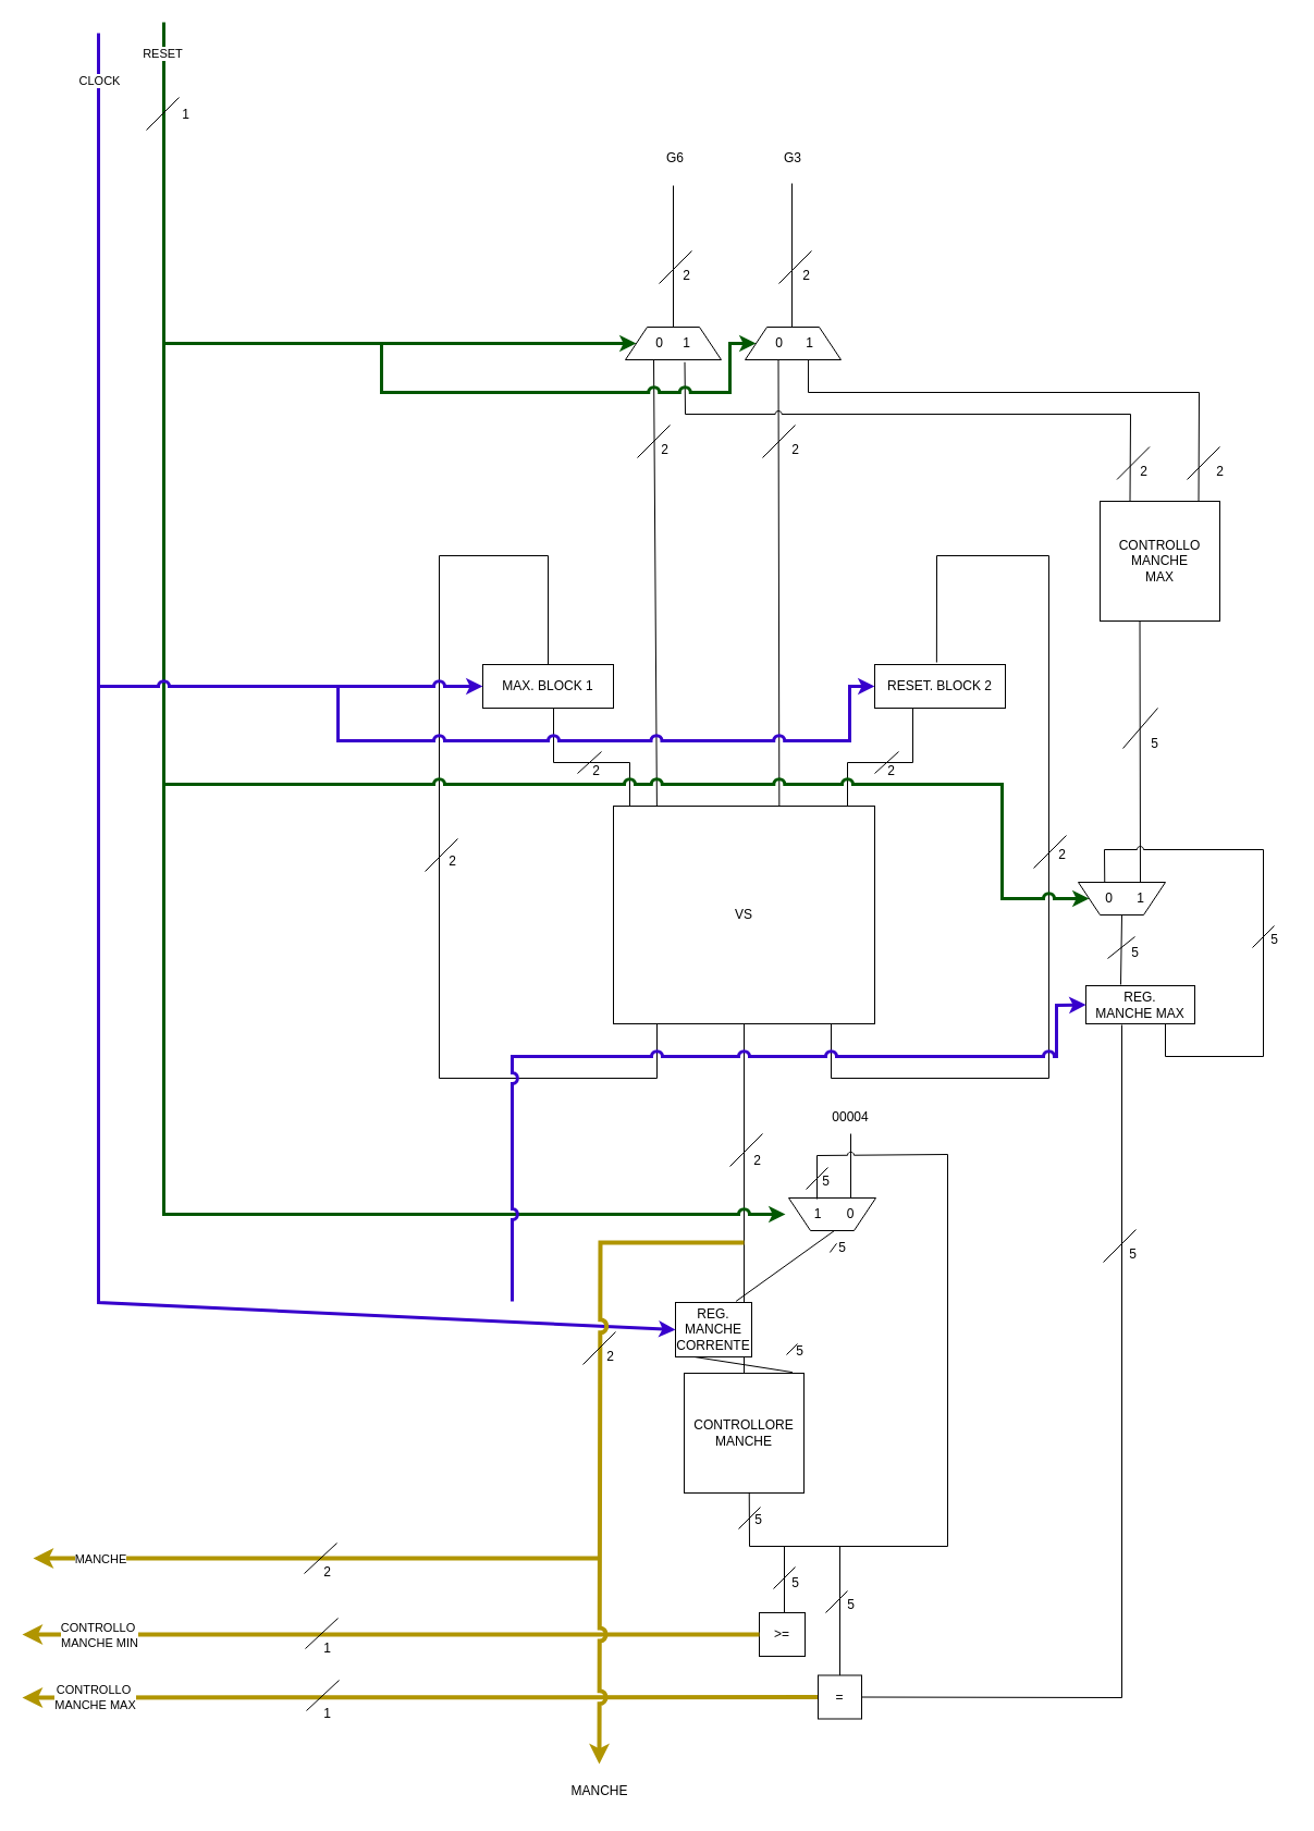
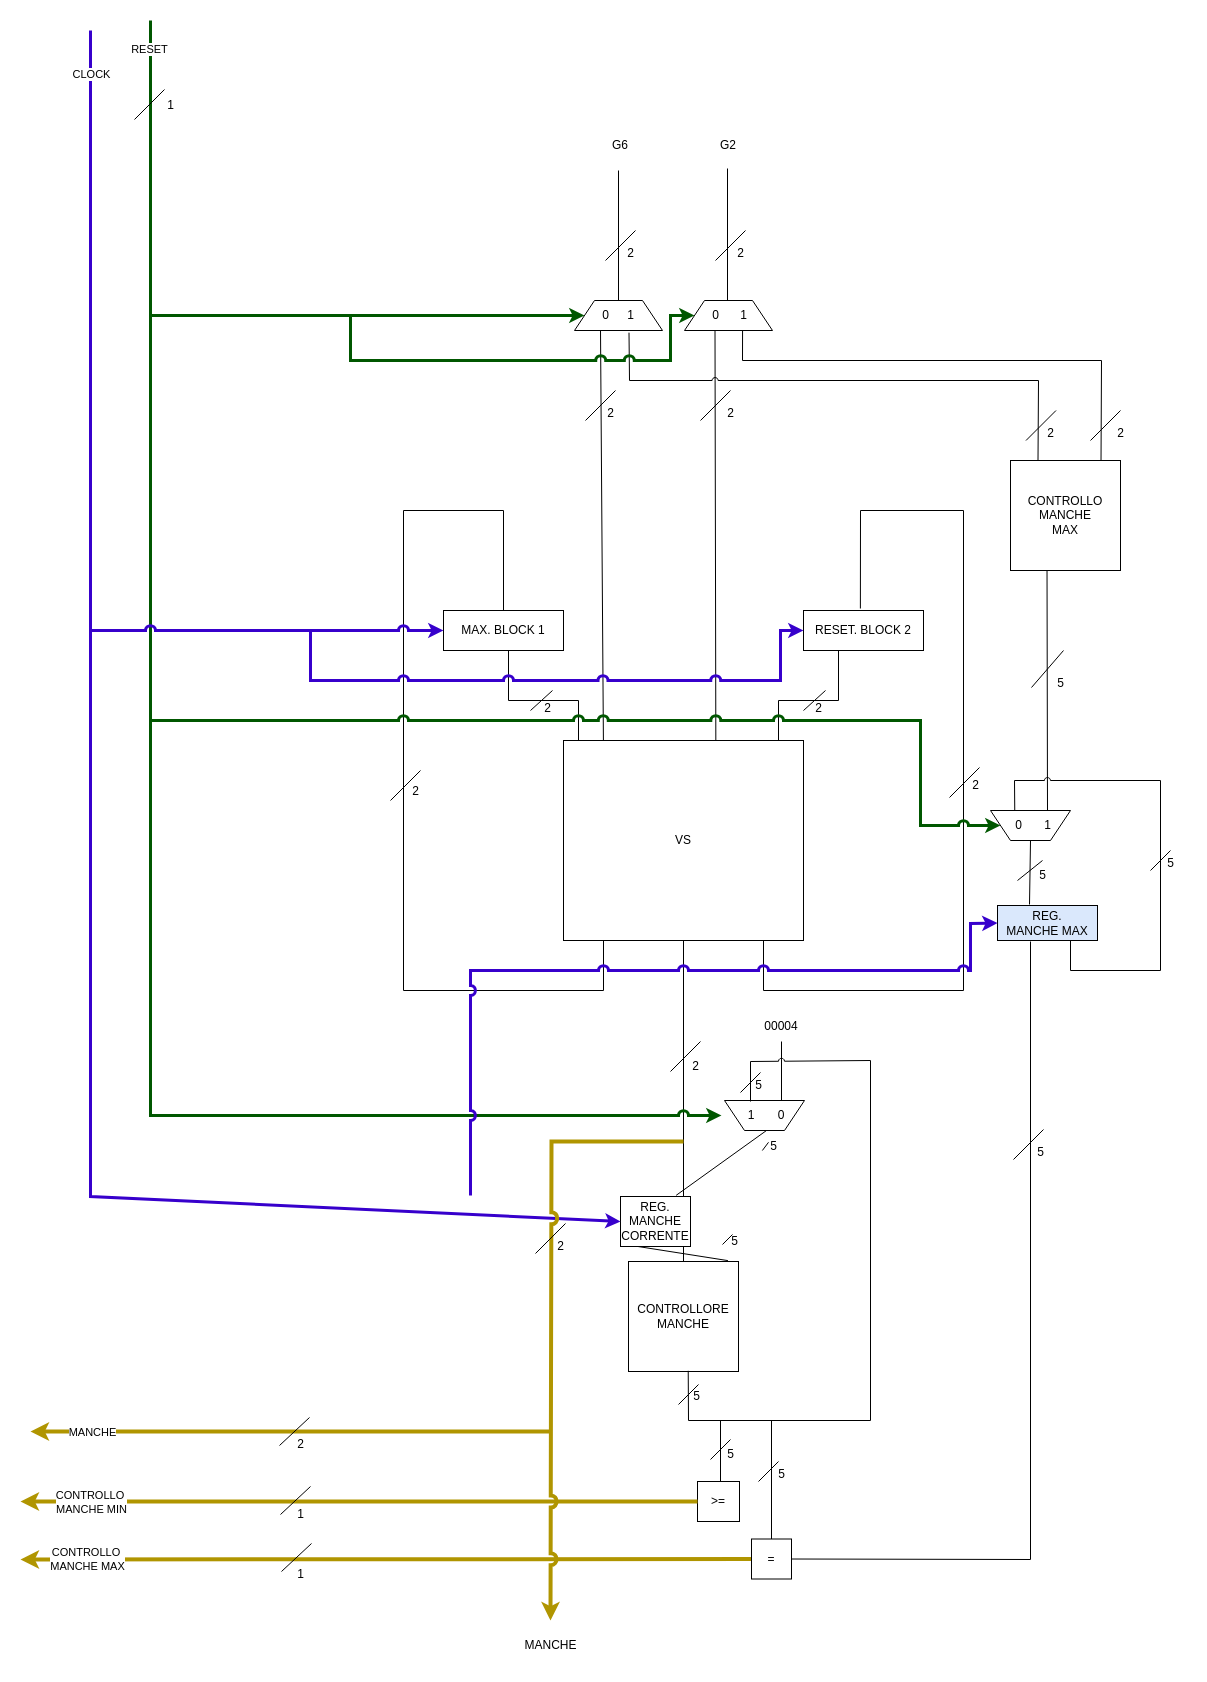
- <mxCell id="12" value="G3" style="text;html=1;strokeColor=none;fillColor=none;align=center;verticalAlign=middle;whiteSpace=wrap;rounded=0;" parent="1" vertex="1"><mxGeometry x="698" y="130" width="60" height="30" as="geometry" /></mxCell>
+ <mxCell id="12" value="G2" style="text;html=1;strokeColor=none;fillColor=none;align=center;verticalAlign=middle;whiteSpace=wrap;rounded=0;" parent="1" vertex="1"><mxGeometry x="698" y="130" width="60" height="30" as="geometry" /></mxCell>
- <mxCell id="42" value="REG. &lt;br&gt;MANCHE MAX" style="rounded=0;whiteSpace=wrap;html=1;" parent="1" vertex="1"><mxGeometry x="997" y="905" width="100" height="35" as="geometry" /></mxCell>
+ <mxCell id="42" value="REG. &lt;br&gt;MANCHE MAX" style="rounded=0;whiteSpace=wrap;html=1;fillColor=#dae8fc;" parent="1" vertex="1"><mxGeometry x="997" y="905" width="100" height="35" as="geometry" /></mxCell>
